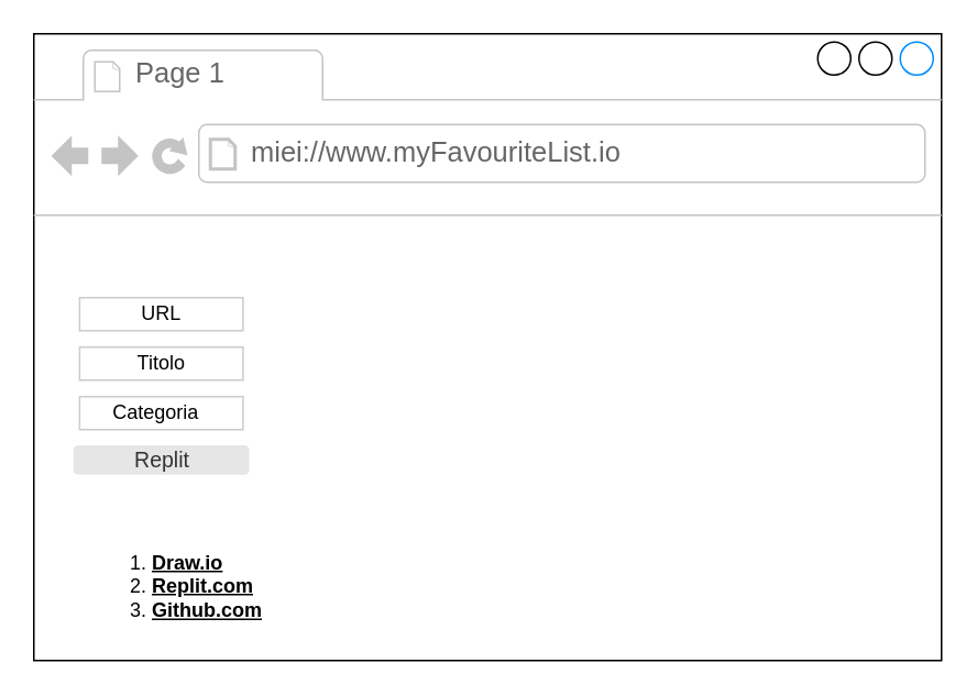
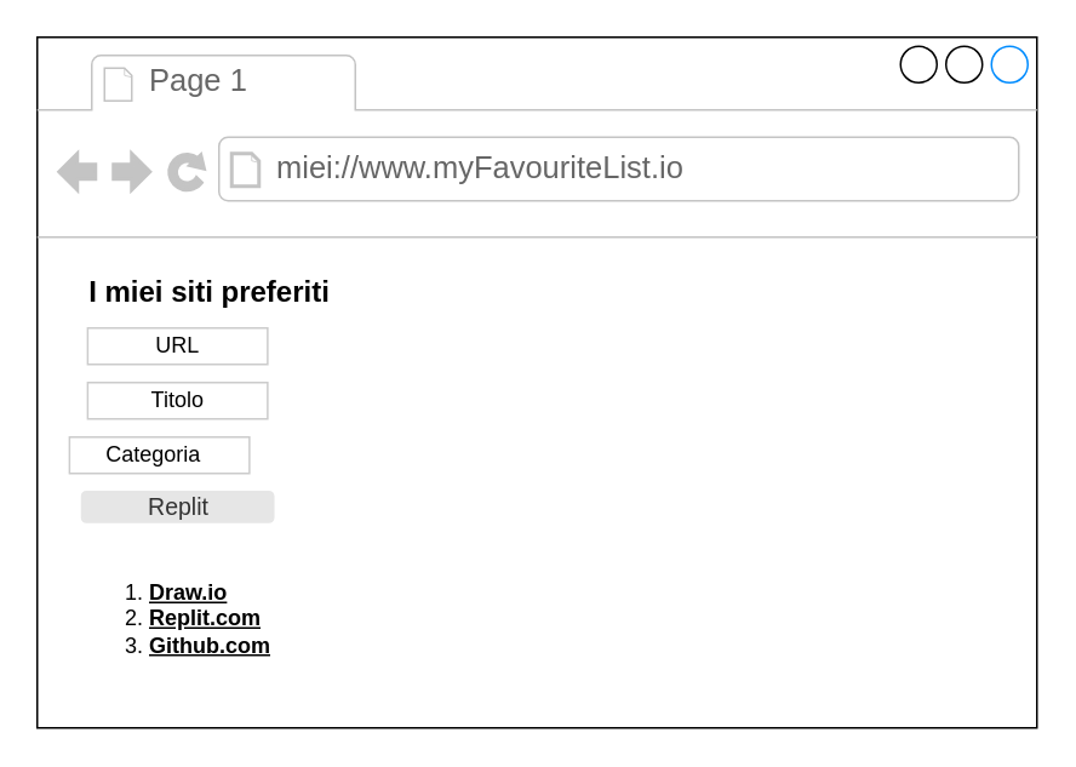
+ <mxCell id="5" value="&lt;font style=&quot;font-size: 16px&quot;&gt;&lt;b&gt;I miei siti preferiti&lt;/b&gt;&lt;/font&gt;" style="text;html=1;strokeColor=none;fillColor=none;align=center;verticalAlign=middle;whiteSpace=wrap;rounded=0;" parent="2" vertex="1"><mxGeometry x="20" y="130" width="150" height="20" as="geometry" /></mxCell>
- <mxCell id="8" value="Categoria&amp;nbsp;&amp;nbsp;" style="text;html=1;fillColor=none;align=center;verticalAlign=middle;whiteSpace=wrap;rounded=0;glass=0;shadow=0;sketch=0;strokeColor=#CCCCCC;" parent="2" vertex="1"><mxGeometry x="27.75" y="220" width="99" height="20" as="geometry" /></mxCell>
+ <mxCell id="8" value="Categoria&amp;nbsp;&amp;nbsp;" style="text;html=1;fillColor=none;align=center;verticalAlign=middle;whiteSpace=wrap;rounded=0;glass=0;shadow=0;sketch=0;strokeColor=#CCCCCC;" parent="2" vertex="1"><mxGeometry x="17.75" y="220" width="99" height="20" as="geometry" /></mxCell>
- <mxCell id="10" value="&lt;ol&gt;&lt;li&gt;&lt;u&gt;&lt;b&gt;Draw.io&lt;/b&gt;&lt;/u&gt;&lt;/li&gt;&lt;li&gt;&lt;u&gt;&lt;b&gt;Replit.com&lt;/b&gt;&lt;/u&gt;&lt;/li&gt;&lt;li&gt;&lt;u&gt;&lt;b&gt;Github.com&lt;/b&gt;&lt;/u&gt;&lt;/li&gt;&lt;/ol&gt;" style="text;strokeColor=none;fillColor=none;html=1;whiteSpace=wrap;verticalAlign=middle;overflow=hidden;" parent="2" vertex="1"><mxGeometry x="30" y="295" width="130" height="80" as="geometry" /></mxCell>
+ <mxCell id="10" value="&lt;ol&gt;&lt;li&gt;&lt;u&gt;&lt;b&gt;Draw.io&lt;/b&gt;&lt;/u&gt;&lt;/li&gt;&lt;li&gt;&lt;u&gt;&lt;b&gt;Replit.com&lt;/b&gt;&lt;/u&gt;&lt;/li&gt;&lt;li&gt;&lt;u&gt;&lt;b&gt;Github.com&lt;/b&gt;&lt;/u&gt;&lt;/li&gt;&lt;/ol&gt;" style="text;strokeColor=none;fillColor=none;html=1;whiteSpace=wrap;verticalAlign=middle;overflow=hidden;" parent="2" vertex="1"><mxGeometry x="20" y="280" width="130" height="80" as="geometry" /></mxCell>
